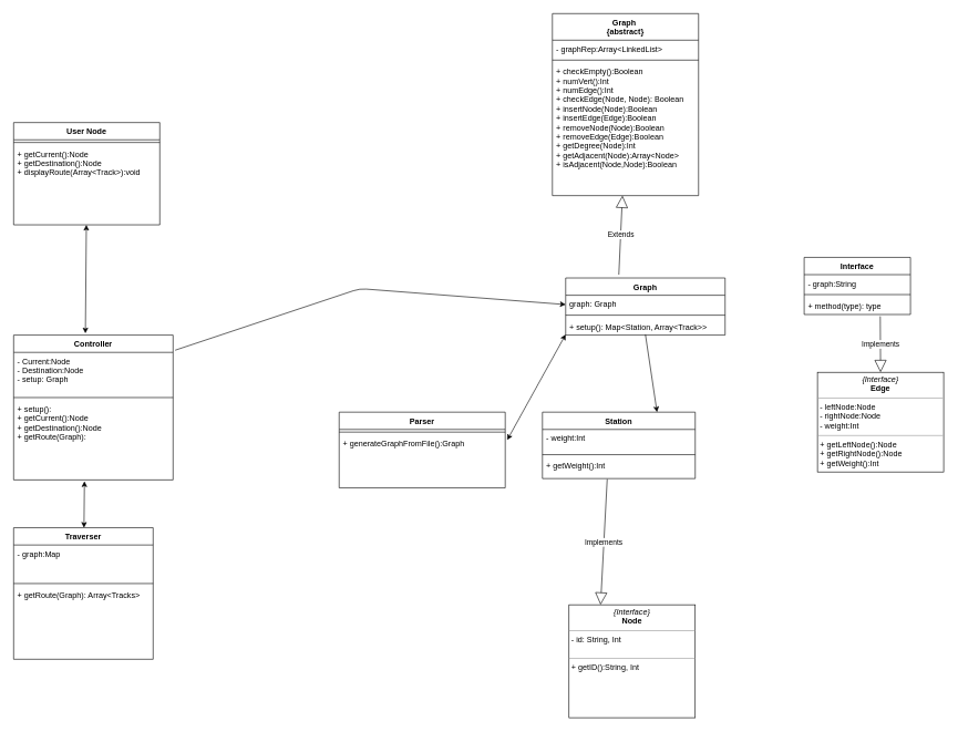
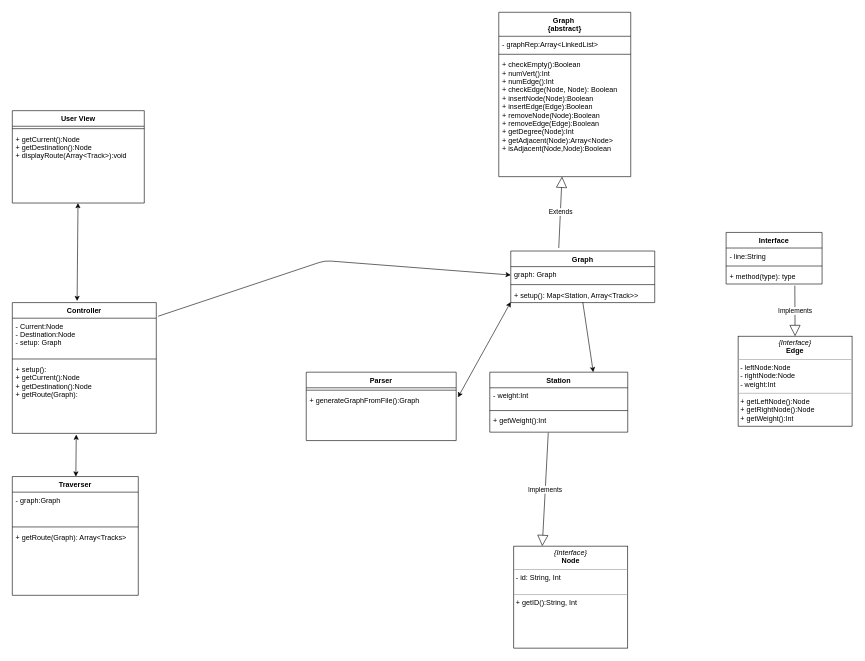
- <mxCell id="2" value="User Node" style="swimlane;fontStyle=1;align=center;verticalAlign=top;childLayout=stackLayout;horizontal=1;startSize=26;horizontalStack=0;resizeParent=1;resizeParentMax=0;resizeLast=0;collapsible=1;marginBottom=0;" parent="1" vertex="1"><mxGeometry x="20" y="184" width="220" height="154" as="geometry" /></mxCell>
+ <mxCell id="2" value="User View" style="swimlane;fontStyle=1;align=center;verticalAlign=top;childLayout=stackLayout;horizontal=1;startSize=26;horizontalStack=0;resizeParent=1;resizeParentMax=0;resizeLast=0;collapsible=1;marginBottom=0;" parent="1" vertex="1"><mxGeometry x="20" y="184" width="220" height="154" as="geometry" /></mxCell>
- <mxCell id="26" value="- graph:String" style="text;strokeColor=none;fillColor=none;align=left;verticalAlign=top;spacingLeft=4;spacingRight=4;overflow=hidden;rotatable=0;points=[[0,0.5],[1,0.5]];portConstraint=eastwest;" parent="25" vertex="1"><mxGeometry y="26" width="160" height="26" as="geometry" /></mxCell>
+ <mxCell id="26" value="- line:String" style="text;strokeColor=none;fillColor=none;align=left;verticalAlign=top;spacingLeft=4;spacingRight=4;overflow=hidden;rotatable=0;points=[[0,0.5],[1,0.5]];portConstraint=eastwest;" parent="25" vertex="1"><mxGeometry y="26" width="160" height="26" as="geometry" /></mxCell>
- <mxCell id="13" value="- graph:Map" style="text;strokeColor=none;fillColor=none;align=left;verticalAlign=top;spacingLeft=4;spacingRight=4;overflow=hidden;rotatable=0;points=[[0,0.5],[1,0.5]];portConstraint=eastwest;" parent="12" vertex="1"><mxGeometry y="26" width="210" height="54" as="geometry" /></mxCell>
+ <mxCell id="13" value="- graph:Graph" style="text;strokeColor=none;fillColor=none;align=left;verticalAlign=top;spacingLeft=4;spacingRight=4;overflow=hidden;rotatable=0;points=[[0,0.5],[1,0.5]];portConstraint=eastwest;" parent="12" vertex="1"><mxGeometry y="26" width="210" height="54" as="geometry" /></mxCell>
